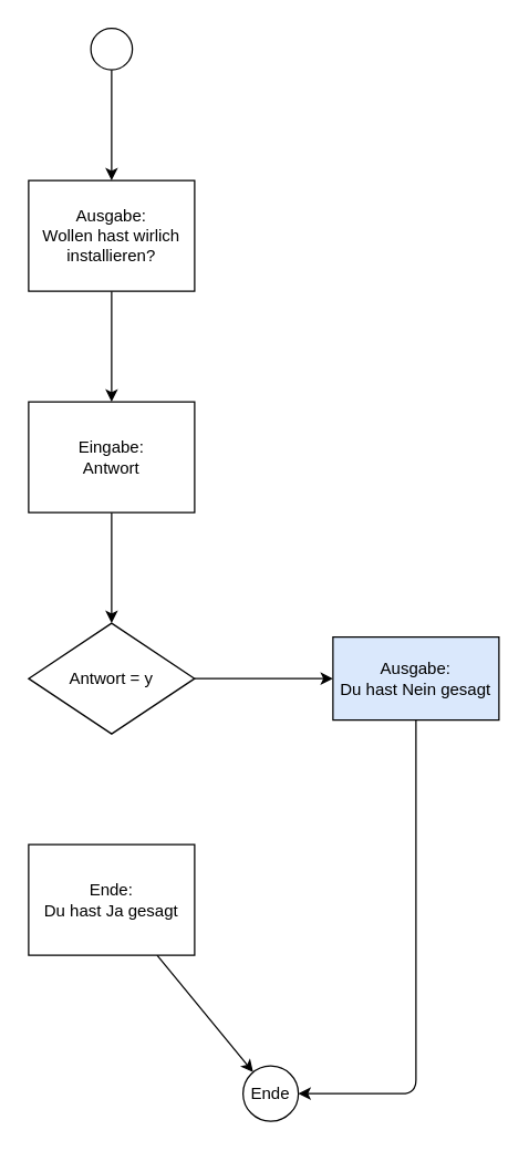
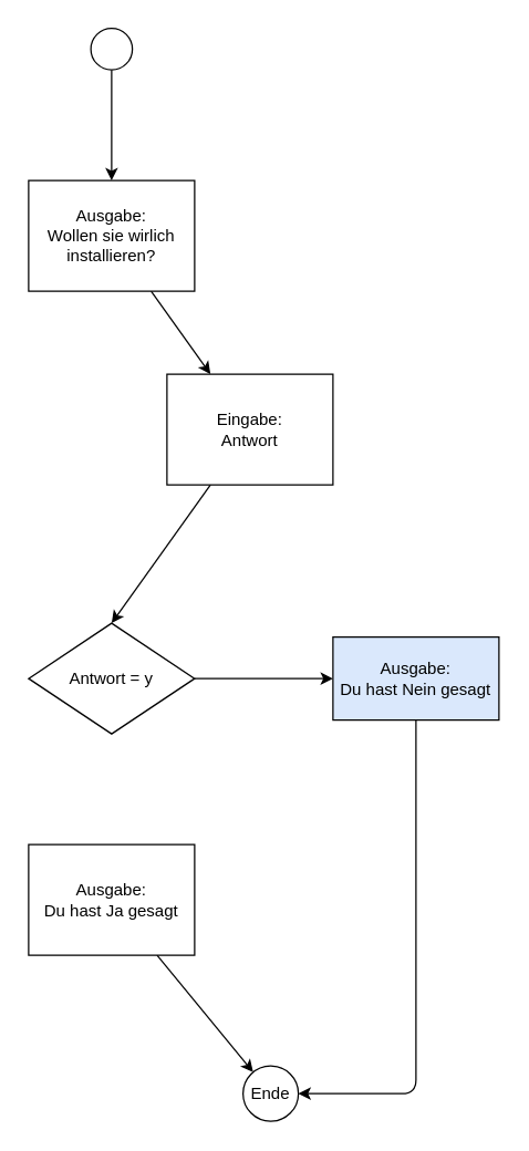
- <mxCell id="3" value="Ausgabe:&lt;br&gt;Wollen hast wirlich installieren?" style="rounded=0;whiteSpace=wrap;html=1;" vertex="1" parent="1"><mxGeometry x="20" y="130" width="120" height="80" as="geometry" /></mxCell>
+ <mxCell id="3" value="Ausgabe:&lt;br&gt;Wollen sie wirlich installieren?" style="rounded=0;whiteSpace=wrap;html=1;" vertex="1" parent="1"><mxGeometry x="20" y="130" width="120" height="80" as="geometry" /></mxCell>
- <mxCell id="5" value="Eingabe:&lt;br&gt;Antwort" style="rounded=0;whiteSpace=wrap;html=1;" vertex="1" parent="1"><mxGeometry x="20" y="290" width="120" height="80" as="geometry" /></mxCell>
+ <mxCell id="5" value="Eingabe:&lt;br&gt;Antwort" style="rounded=0;whiteSpace=wrap;html=1;" vertex="1" parent="1"><mxGeometry x="120" y="270" width="120" height="80" as="geometry" /></mxCell>
- <mxCell id="11" value="Ende:&lt;br&gt;Du hast Ja gesagt" style="rounded=0;whiteSpace=wrap;html=1;" vertex="1" parent="1"><mxGeometry x="20" y="610" width="120" height="80" as="geometry" /></mxCell>
+ <mxCell id="11" value="Ausgabe:&lt;br&gt;Du hast Ja gesagt" style="rounded=0;whiteSpace=wrap;html=1;" vertex="1" parent="1"><mxGeometry x="20" y="610" width="120" height="80" as="geometry" /></mxCell>
